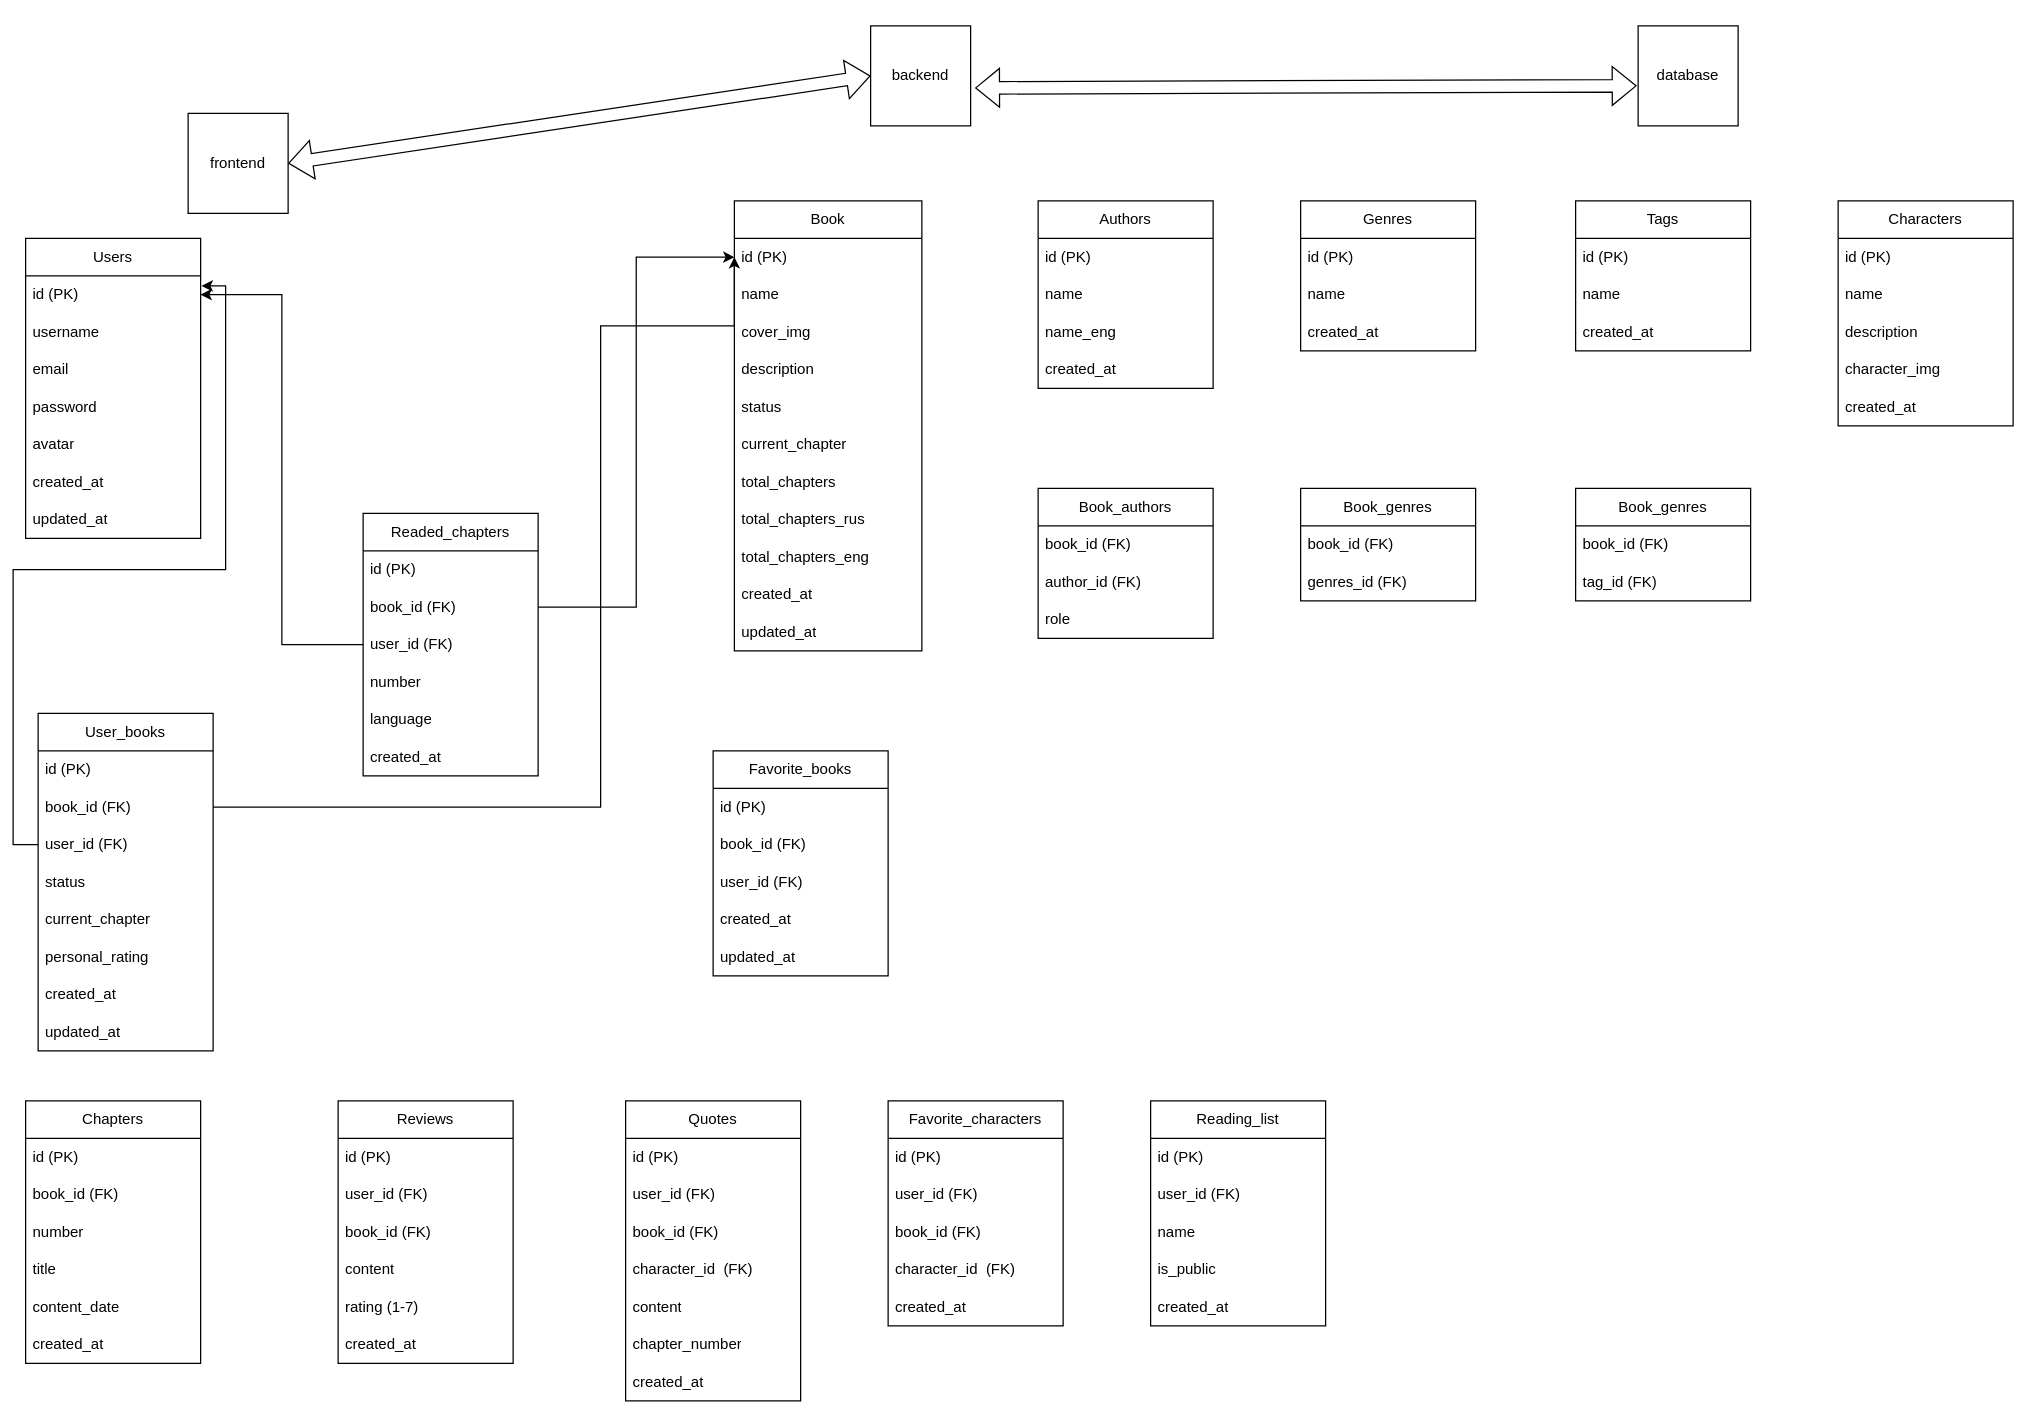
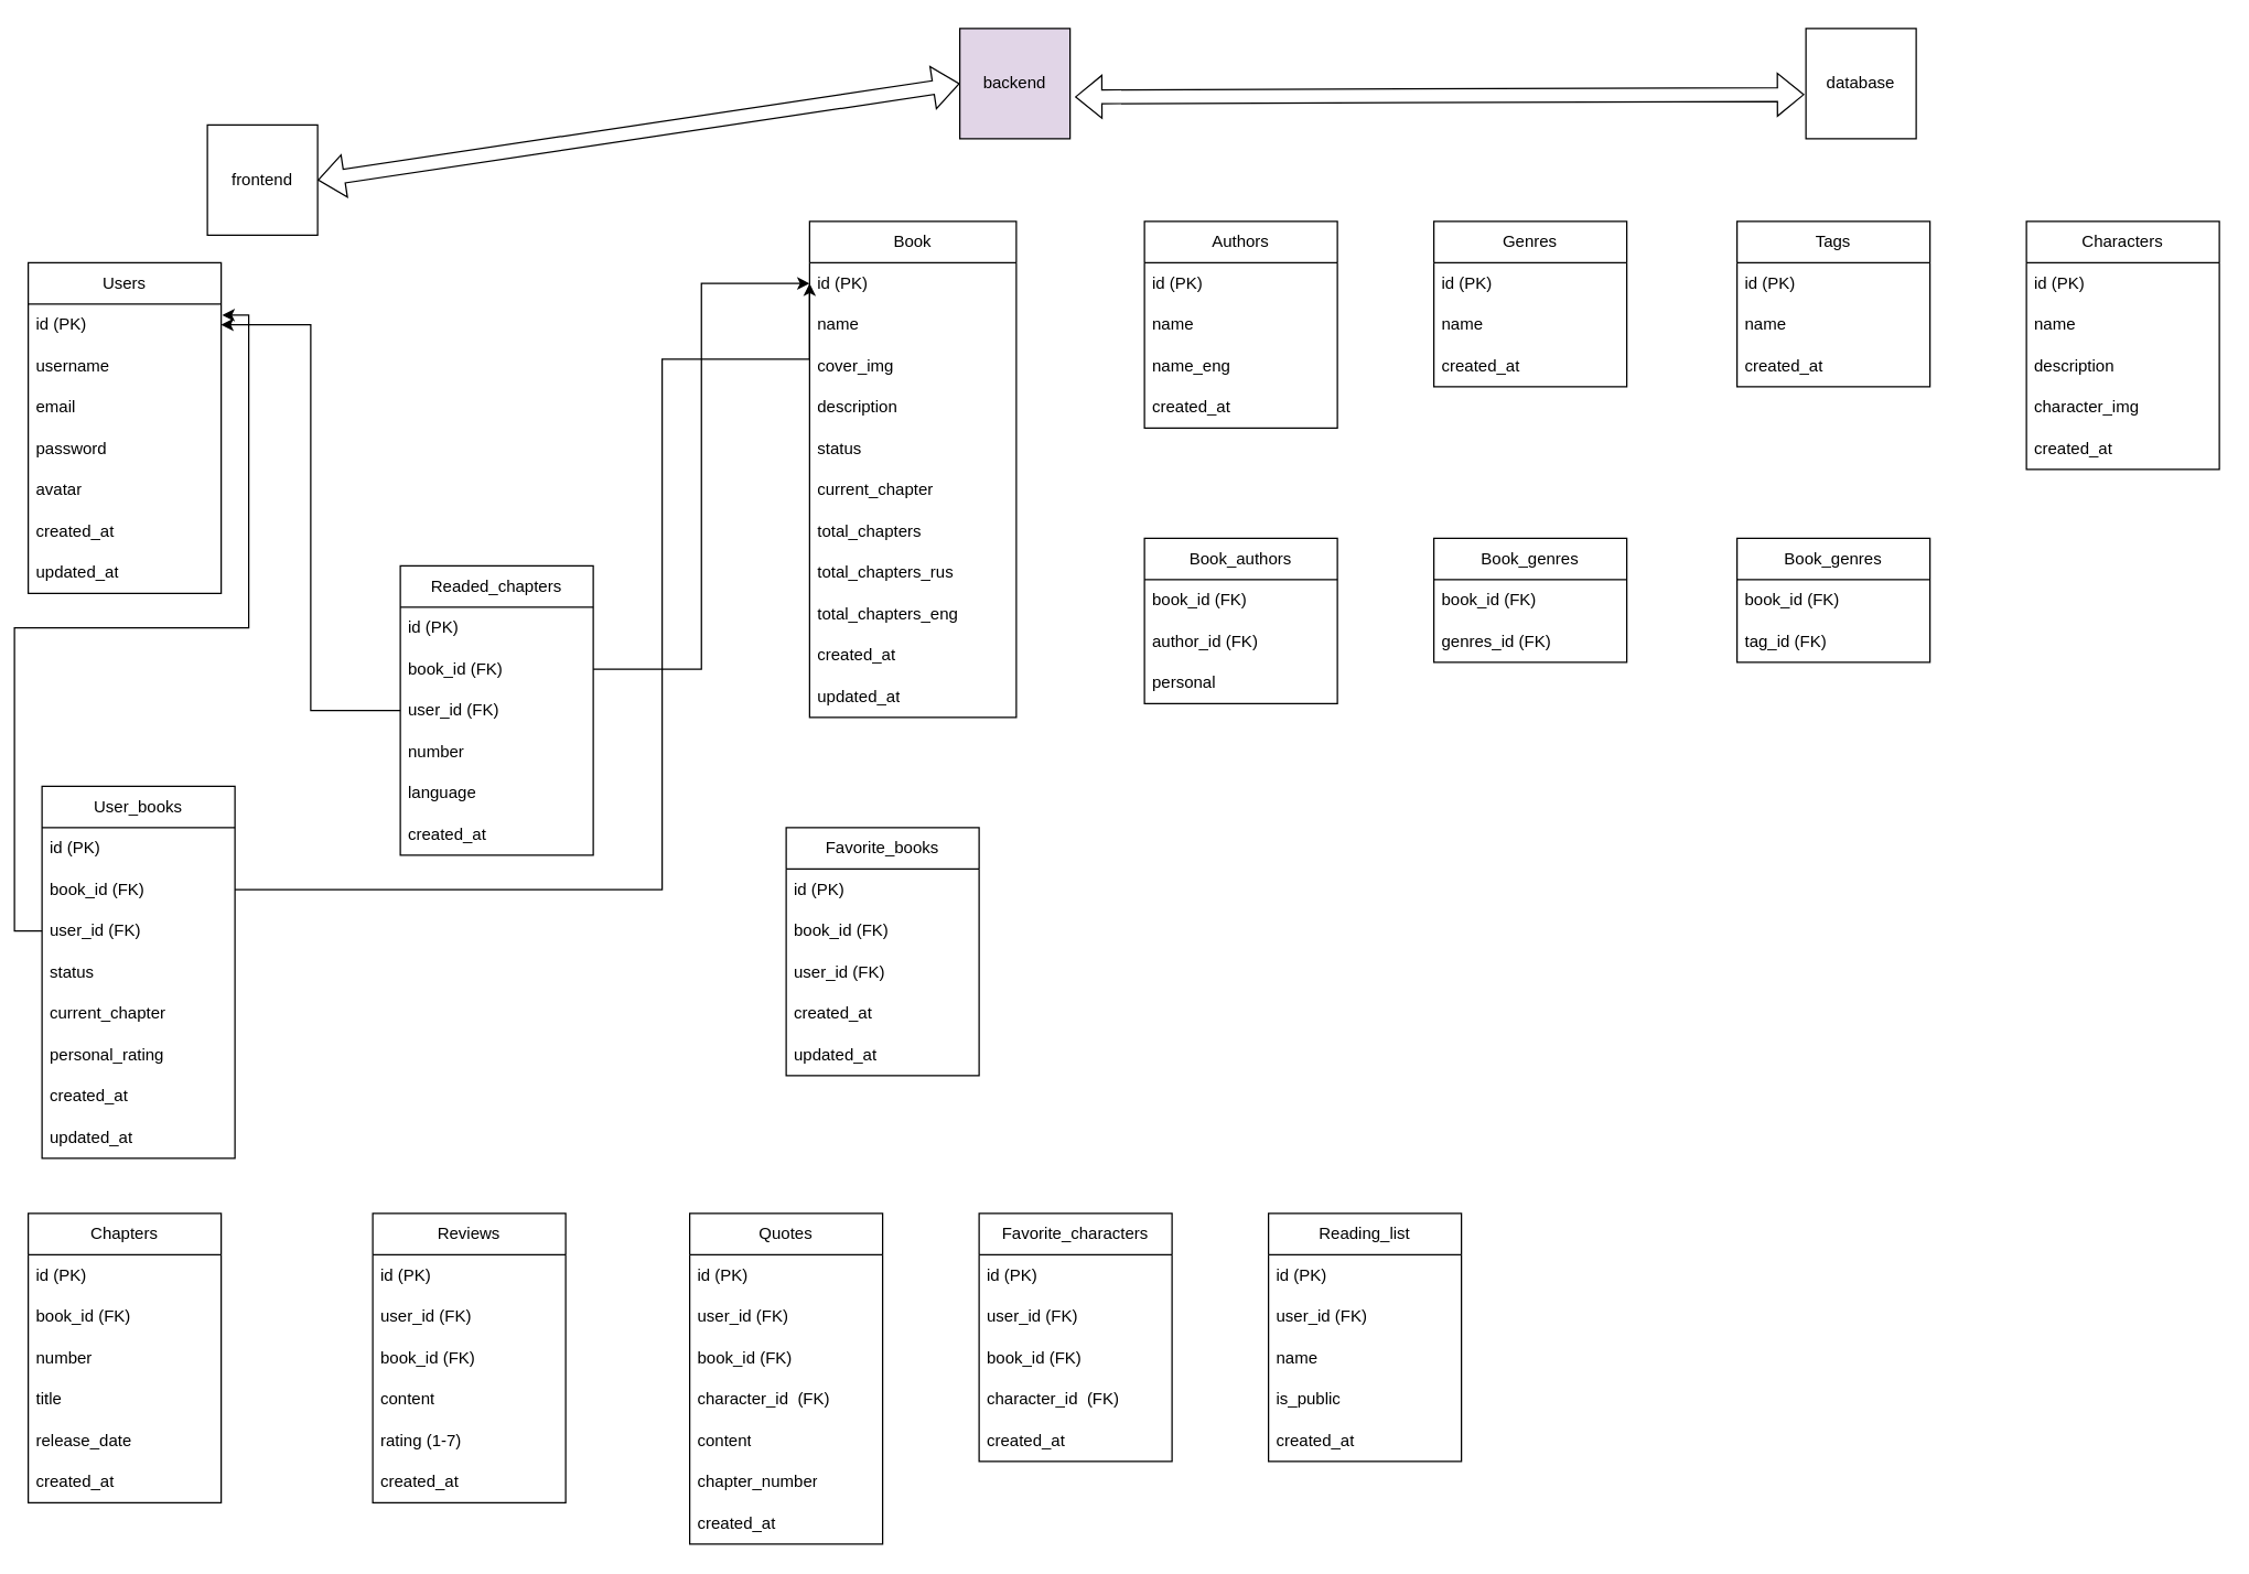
- <mxCell id="3" value="backend" style="whiteSpace=wrap;html=1;aspect=fixed;" parent="1" vertex="1"><mxGeometry x="696" y="20" width="80" height="80" as="geometry" /></mxCell>
+ <mxCell id="3" value="backend" style="whiteSpace=wrap;html=1;aspect=fixed;fillColor=#e1d5e7;" parent="1" vertex="1"><mxGeometry x="696" y="20" width="80" height="80" as="geometry" /></mxCell>
- <mxCell id="103" value="role" style="text;strokeColor=none;fillColor=none;align=left;verticalAlign=middle;spacingLeft=4;spacingRight=4;overflow=hidden;points=[[0,0.5],[1,0.5]];portConstraint=eastwest;rotatable=0;whiteSpace=wrap;html=1;" parent="100" vertex="1"><mxGeometry y="90" width="140" height="30" as="geometry" /></mxCell>
+ <mxCell id="103" value="personal" style="text;strokeColor=none;fillColor=none;align=left;verticalAlign=middle;spacingLeft=4;spacingRight=4;overflow=hidden;points=[[0,0.5],[1,0.5]];portConstraint=eastwest;rotatable=0;whiteSpace=wrap;html=1;" parent="100" vertex="1"><mxGeometry y="90" width="140" height="30" as="geometry" /></mxCell>
- <mxCell id="77" value="content_date" style="text;strokeColor=none;fillColor=none;align=left;verticalAlign=middle;spacingLeft=4;spacingRight=4;overflow=hidden;points=[[0,0.5],[1,0.5]];portConstraint=eastwest;rotatable=0;whiteSpace=wrap;html=1;" parent="72" vertex="1"><mxGeometry y="150" width="140" height="30" as="geometry" /></mxCell>
+ <mxCell id="77" value="release_date" style="text;strokeColor=none;fillColor=none;align=left;verticalAlign=middle;spacingLeft=4;spacingRight=4;overflow=hidden;points=[[0,0.5],[1,0.5]];portConstraint=eastwest;rotatable=0;whiteSpace=wrap;html=1;" parent="72" vertex="1"><mxGeometry y="150" width="140" height="30" as="geometry" /></mxCell>
